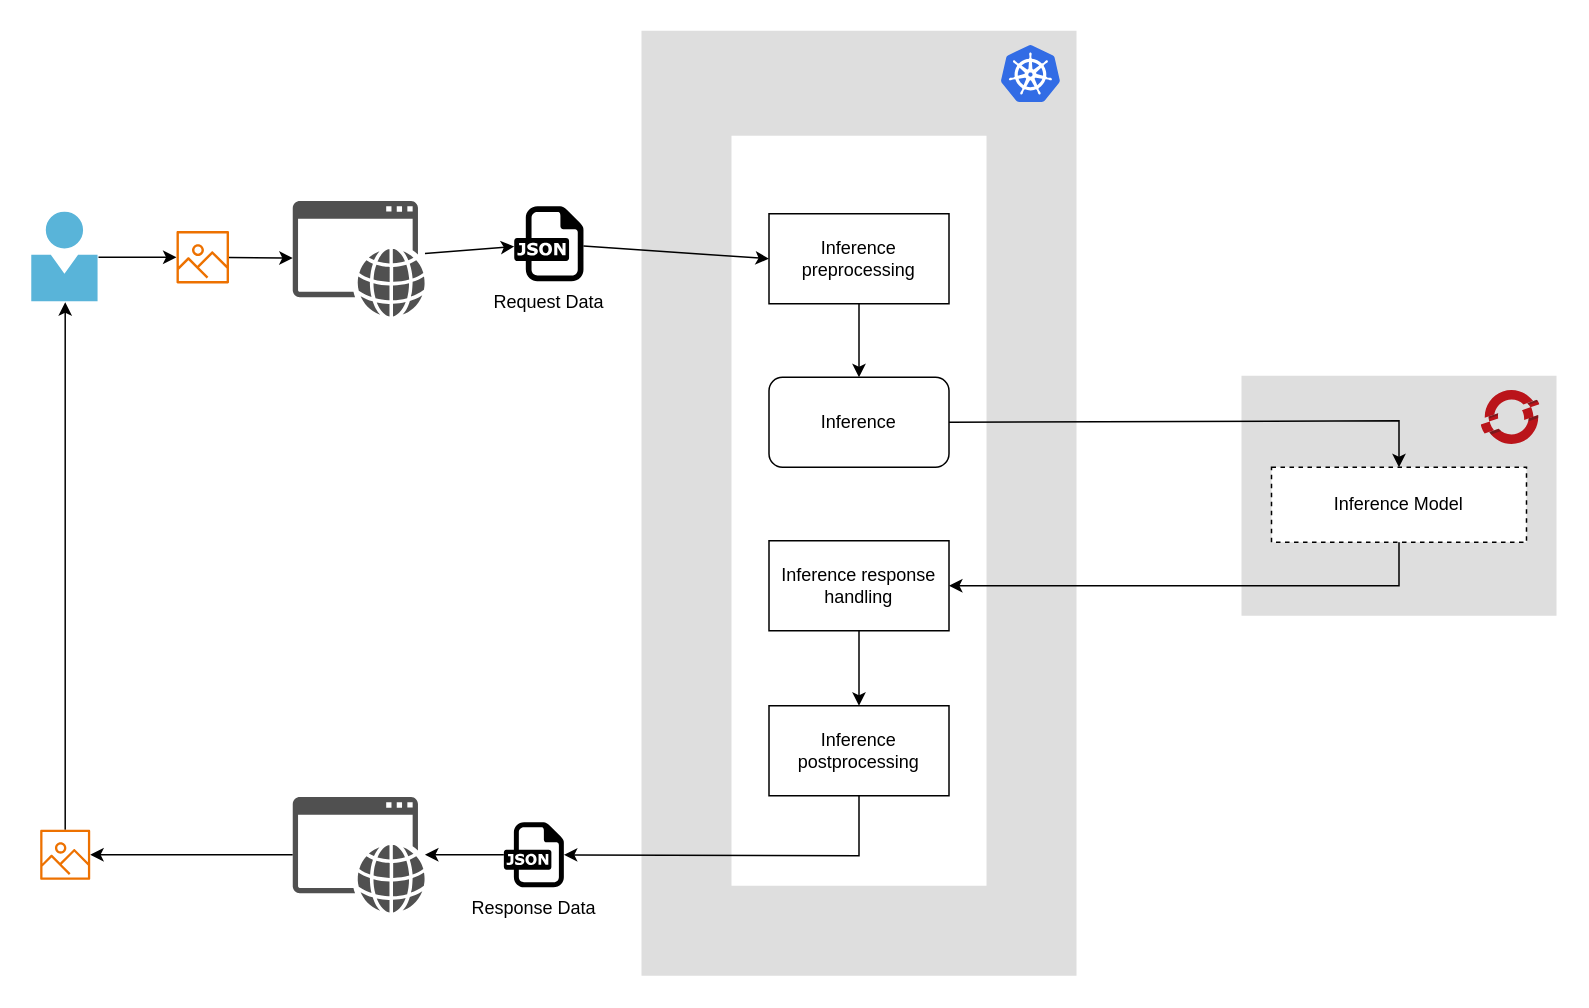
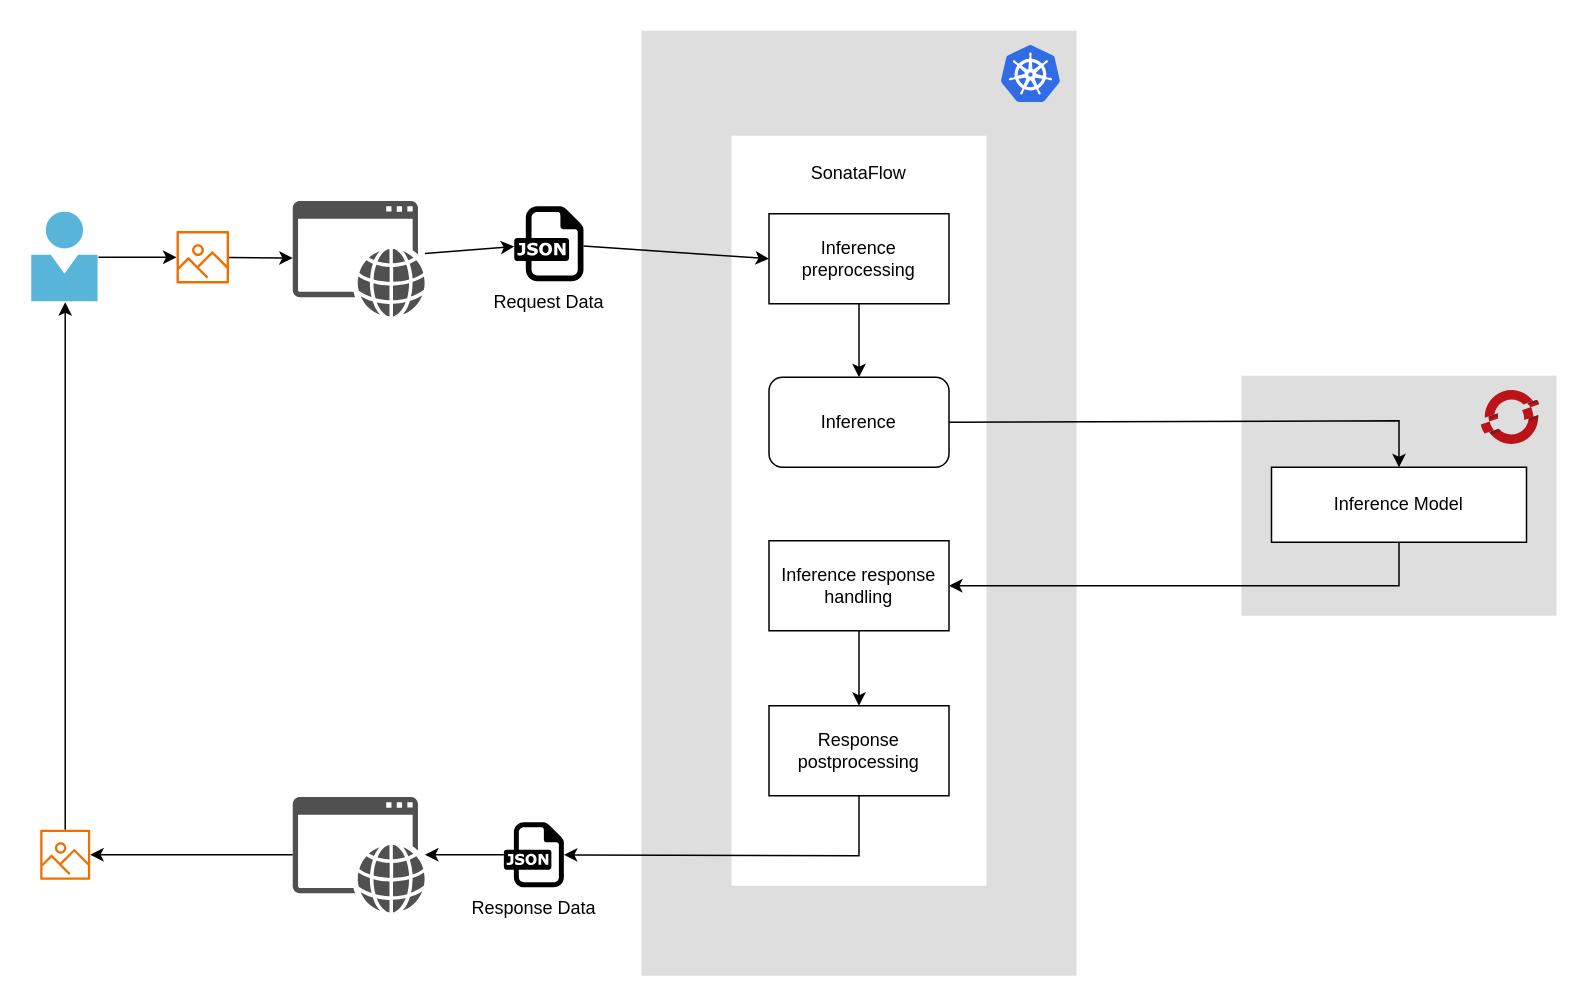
+ <mxCell id="27" value="SonataFlow" style="text;html=1;strokeColor=none;fillColor=none;align=center;verticalAlign=middle;whiteSpace=wrap;rounded=0;" vertex="1" parent="1"><mxGeometry x="542" y="100" width="60" height="30" as="geometry" /></mxCell>
- <mxCell id="25" value="Inference Model" style="rounded=0;whiteSpace=wrap;html=1;dashed=1;" vertex="1" parent="1"><mxGeometry x="847" y="311" width="170" height="50" as="geometry" /></mxCell>
+ <mxCell id="25" value="Inference Model" style="rounded=0;whiteSpace=wrap;html=1;" vertex="1" parent="1"><mxGeometry x="847" y="311" width="170" height="50" as="geometry" /></mxCell>
- <mxCell id="20" value="Inference postprocessing" style="rounded=0;whiteSpace=wrap;html=1;" vertex="1" parent="1"><mxGeometry x="512" y="470" width="120" height="60" as="geometry" /></mxCell>
+ <mxCell id="20" value="Response postprocessing" style="rounded=0;whiteSpace=wrap;html=1;" vertex="1" parent="1"><mxGeometry x="512" y="470" width="120" height="60" as="geometry" /></mxCell>
